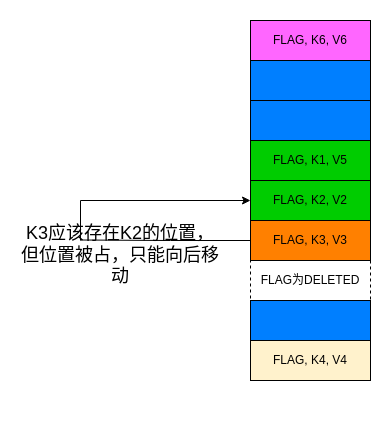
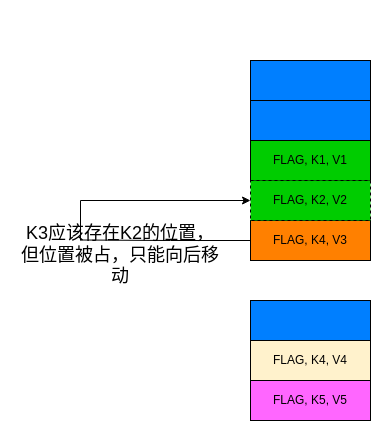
- <mxCell id="8" value="FLAG, K6, V6" style="rounded=0;whiteSpace=wrap;html=1;fillColor=#FF66FF;" vertex="1" parent="1"><mxGeometry x="250" y="20" width="120" height="40" as="geometry" /></mxCell>
- <mxCell id="2" value="FLAG, K1, V5" style="rounded=0;whiteSpace=wrap;html=1;fillColor=#00CC00;" vertex="1" parent="1"><mxGeometry x="250" y="140" width="120" height="40" as="geometry" /></mxCell>
+ <mxCell id="2" value="FLAG, K1, V1" style="rounded=0;whiteSpace=wrap;html=1;fillColor=#00CC00;" vertex="1" parent="1"><mxGeometry x="250" y="140" width="120" height="40" as="geometry" /></mxCell>
- <mxCell id="9" value="FLAG, K2, V2" style="rounded=0;whiteSpace=wrap;html=1;fillColor=#00CC00;" vertex="1" parent="1"><mxGeometry x="250" y="180" width="120" height="40" as="geometry" /></mxCell>
+ <mxCell id="9" value="FLAG, K2, V2" style="rounded=0;whiteSpace=wrap;html=1;fillColor=#00CC00;dashed=1;" vertex="1" parent="1"><mxGeometry x="250" y="180" width="120" height="40" as="geometry" /></mxCell>
- <mxCell id="3" value="FLAG, K3, V3" style="rounded=0;whiteSpace=wrap;html=1;fillColor=#FF8000;" vertex="1" parent="1"><mxGeometry x="250" y="220" width="120" height="40" as="geometry" /></mxCell>
+ <mxCell id="3" value="FLAG, K4, V3" style="rounded=0;whiteSpace=wrap;html=1;fillColor=#FF8000;" vertex="1" parent="1"><mxGeometry x="250" y="220" width="120" height="40" as="geometry" /></mxCell>
- <mxCell id="4" value="FLAG为DELETED" style="rounded=0;whiteSpace=wrap;html=1;fillColor=none;dashed=1;" vertex="1" parent="1"><mxGeometry x="250" y="260" width="120" height="40" as="geometry" /></mxCell>
+ <mxCell id="11" value="FLAG, K5, V5" style="rounded=0;whiteSpace=wrap;html=1;fillColor=#FF66FF;" vertex="1" parent="1"><mxGeometry x="250" y="380" width="120" height="40" as="geometry" /></mxCell>
